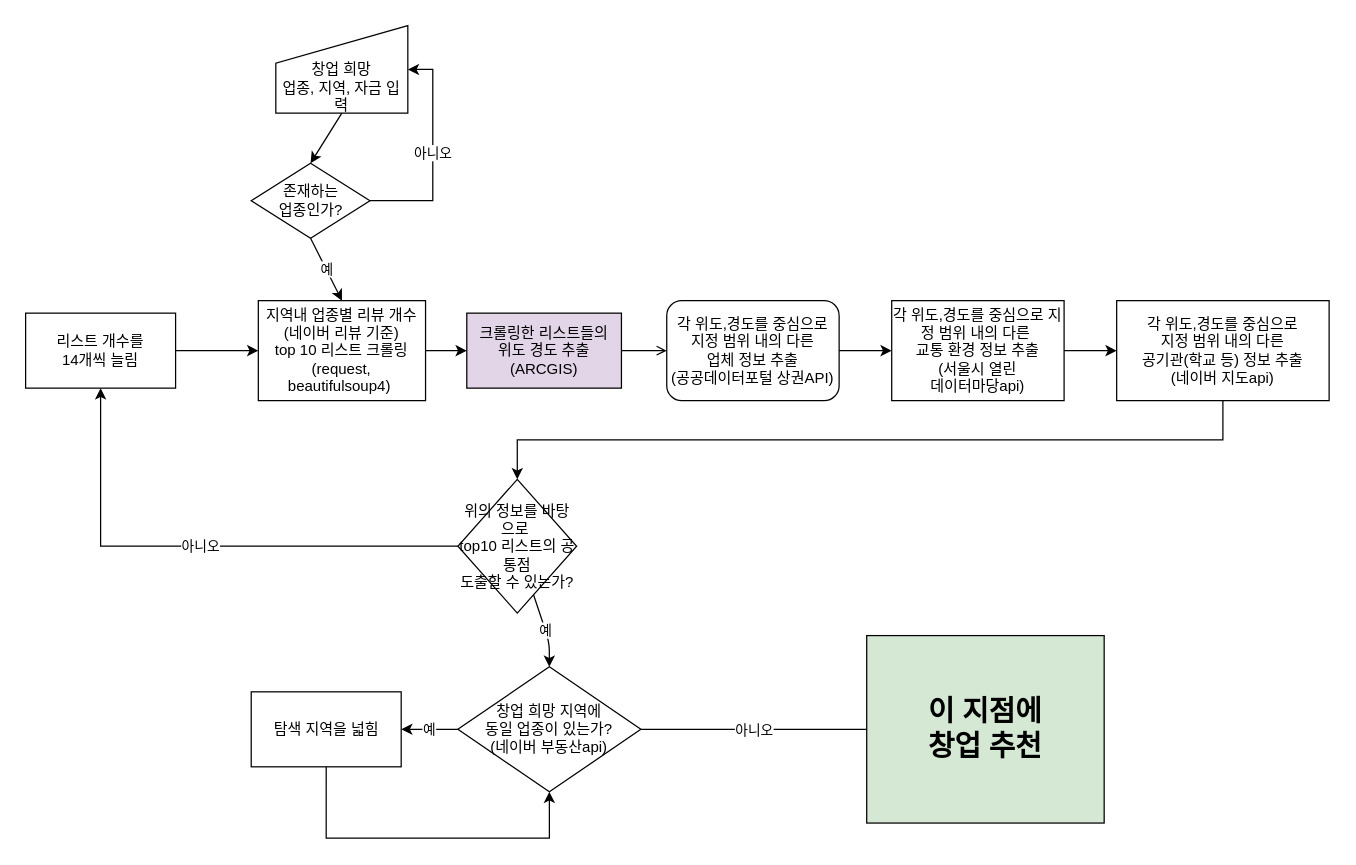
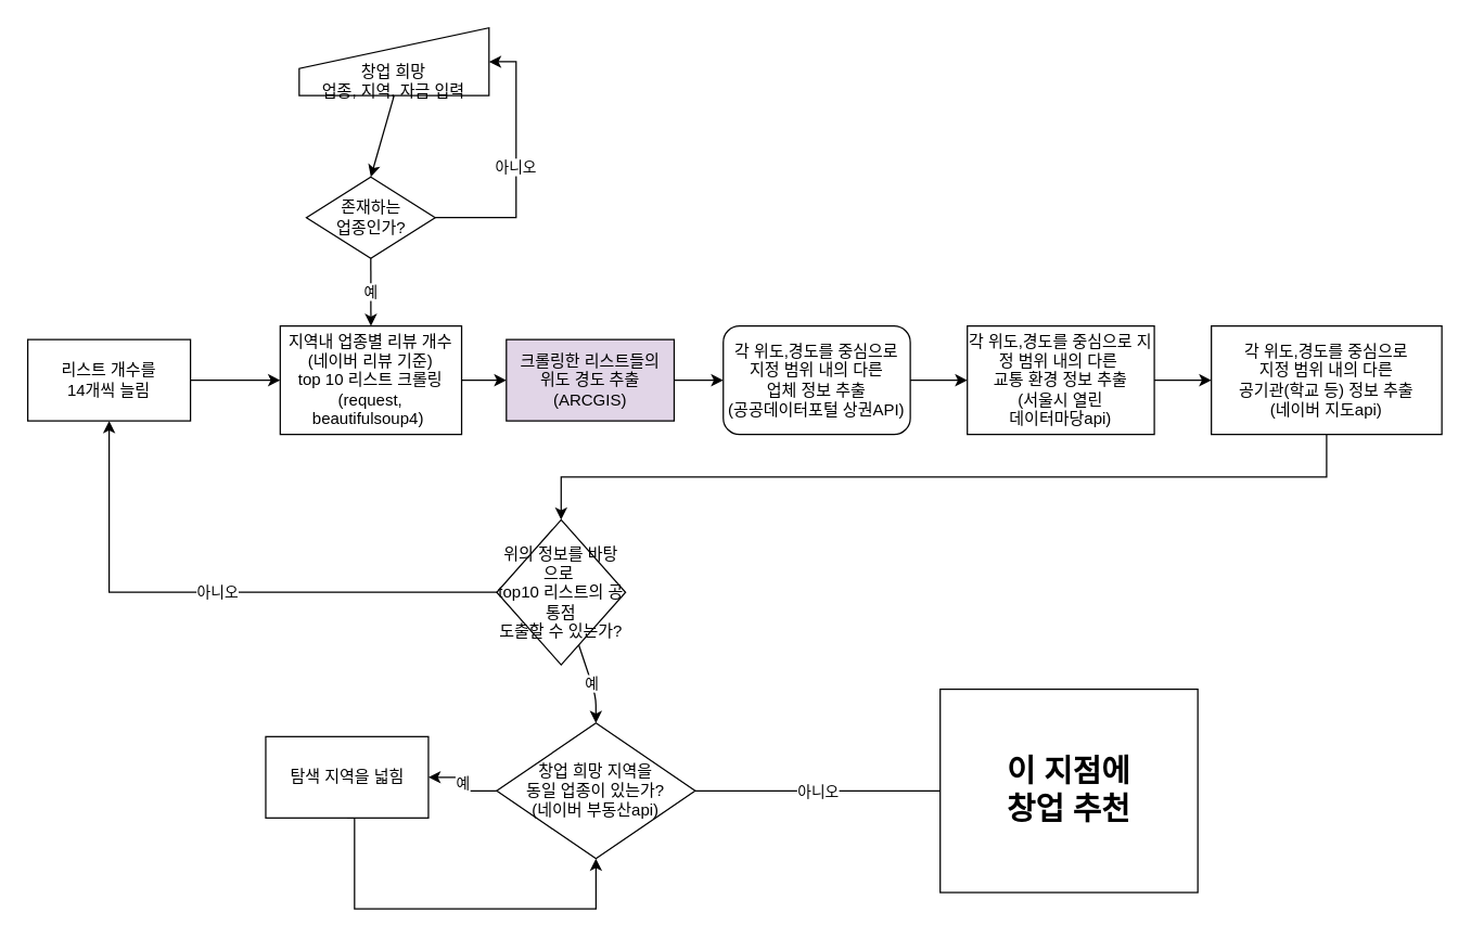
- <mxCell id="4" value="&lt;span&gt;&lt;br&gt;&lt;br&gt;창업 희망&lt;/span&gt;&lt;br&gt;&lt;span&gt;업종, 지역, 자금&lt;/span&gt;&lt;span&gt;&amp;nbsp;입력&lt;/span&gt;" style="shape=manualInput;whiteSpace=wrap;html=1;" parent="1" vertex="1"><mxGeometry x="220.2" y="20" width="105.62" height="70" as="geometry" /></mxCell>
+ <mxCell id="4" value="&lt;span&gt;&lt;br&gt;&lt;br&gt;창업 희망&lt;/span&gt;&lt;br&gt;&lt;span&gt;업종, 지역, 자금&lt;/span&gt;&lt;span&gt;&amp;nbsp;입력&lt;/span&gt;" style="shape=manualInput;whiteSpace=wrap;html=1;" parent="1" vertex="1"><mxGeometry x="220.2" y="20" width="140" height="50" as="geometry" /></mxCell>
- <mxCell id="3" value="존재하는&lt;br&gt;업종인가?" style="rhombus;whiteSpace=wrap;html=1;" parent="1" vertex="1"><mxGeometry x="200.51" y="130" width="95" height="60" as="geometry" /></mxCell>
+ <mxCell id="3" value="존재하는&lt;br&gt;업종인가?" style="rhombus;whiteSpace=wrap;html=1;" parent="1" vertex="1"><mxGeometry x="225.51" y="130" width="95" height="60" as="geometry" /></mxCell>
- <mxCell id="13" value="" style="endArrow=open;html=1;" parent="1" source="8" target="9" edge="1"><mxGeometry width="50" height="50" relative="1" as="geometry"><mxPoint x="643" y="350" as="sourcePoint" /><mxPoint x="693" y="300" as="targetPoint" /></mxGeometry></mxCell>
+ <mxCell id="13" value="" style="endArrow=classic;html=1;" parent="1" source="8" target="9" edge="1"><mxGeometry width="50" height="50" relative="1" as="geometry"><mxPoint x="643" y="350" as="sourcePoint" /><mxPoint x="693" y="300" as="targetPoint" /></mxGeometry></mxCell>
- <mxCell id="28" value="탐색 지역을 넓힘" style="rounded=0;whiteSpace=wrap;html=1;" vertex="1" parent="1"><mxGeometry x="200.51" y="553" width="120" height="60" as="geometry" /></mxCell>
+ <mxCell id="28" value="탐색 지역을 넓힘" style="rounded=0;whiteSpace=wrap;html=1;" vertex="1" parent="1"><mxGeometry x="195.51" y="543" width="120" height="60" as="geometry" /></mxCell>
- <mxCell id="20" value="&lt;span&gt;창업 희망 지역에 &lt;br&gt;동일 업종이 있는가?&lt;br&gt;(네이버 부동산api)&lt;br&gt;&lt;/span&gt;" style="rhombus;whiteSpace=wrap;html=1;" parent="1" vertex="1"><mxGeometry x="365.86" y="533" width="146.43" height="100" as="geometry" /></mxCell>
+ <mxCell id="20" value="&lt;span&gt;창업 희망 지역을 &lt;br&gt;동일 업종이 있는가?&lt;br&gt;(네이버 부동산api)&lt;br&gt;&lt;/span&gt;" style="rhombus;whiteSpace=wrap;html=1;" parent="1" vertex="1"><mxGeometry x="365.86" y="533" width="146.43" height="100" as="geometry" /></mxCell>
- <mxCell id="22" value="&lt;font style=&quot;font-size: 23px&quot;&gt;&lt;b&gt;이 지점에 &lt;br&gt;창업 추천&lt;/b&gt;&lt;/font&gt;" style="rounded=0;whiteSpace=wrap;html=1;fillColor=#d5e8d4;" parent="1" vertex="1"><mxGeometry x="693" y="508" width="190" height="150" as="geometry" /></mxCell>
+ <mxCell id="22" value="&lt;font style=&quot;font-size: 23px&quot;&gt;&lt;b&gt;이 지점에 &lt;br&gt;창업 추천&lt;/b&gt;&lt;/font&gt;" style="rounded=0;whiteSpace=wrap;html=1;" parent="1" vertex="1"><mxGeometry x="693" y="508" width="190" height="150" as="geometry" /></mxCell>
